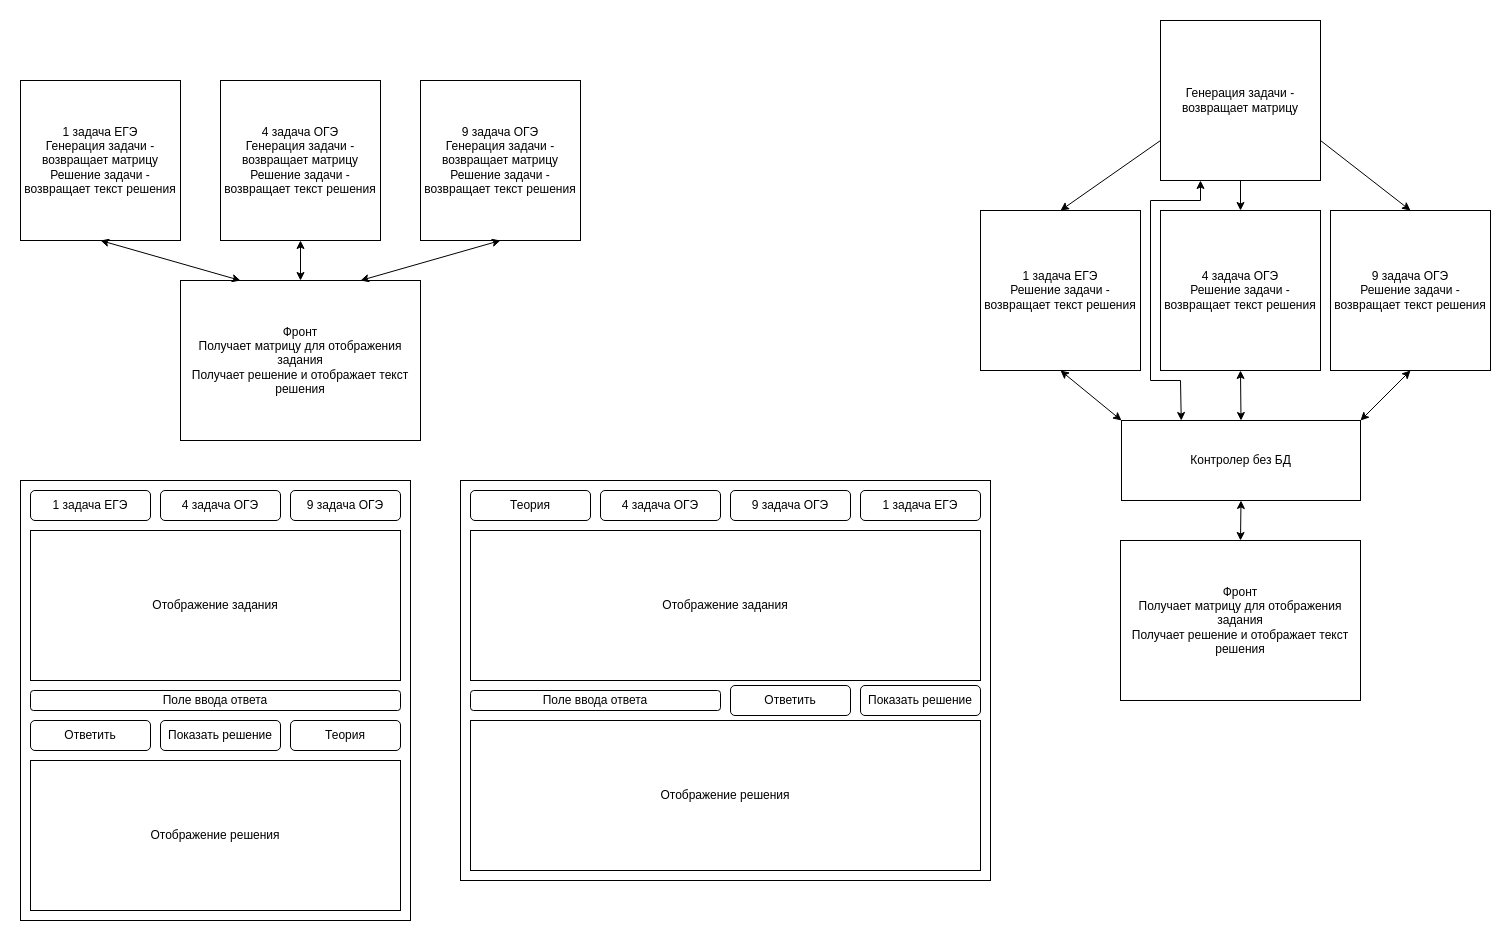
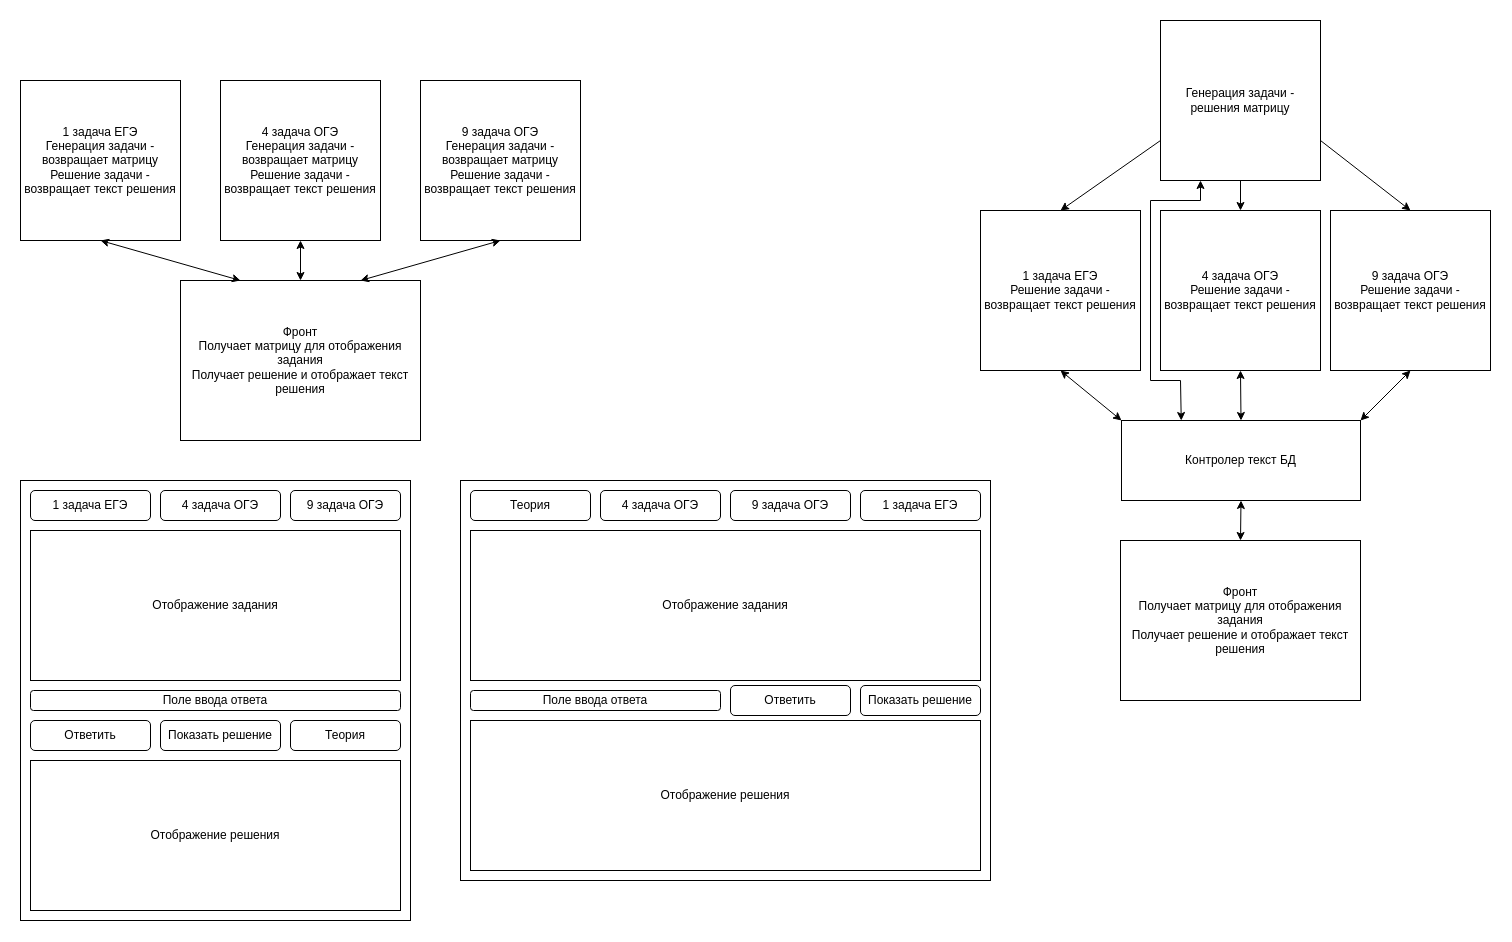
- <mxCell id="36" value="&lt;div&gt;Генерация задачи - возвращает матрицу&lt;/div&gt;" style="whiteSpace=wrap;html=1;aspect=fixed;" parent="1" vertex="1"><mxGeometry x="1160" y="20" width="160" height="160" as="geometry" /></mxCell>
+ <mxCell id="36" value="&lt;div&gt;Генерация задачи - решения матрицу&lt;/div&gt;" style="whiteSpace=wrap;html=1;aspect=fixed;" parent="1" vertex="1"><mxGeometry x="1160" y="20" width="160" height="160" as="geometry" /></mxCell>
- <mxCell id="41" value="Контролер без БД" style="rounded=0;whiteSpace=wrap;html=1;" parent="1" vertex="1"><mxGeometry x="1121" y="420" width="239" height="80" as="geometry" /></mxCell>
+ <mxCell id="41" value="Контролер текст БД" style="rounded=0;whiteSpace=wrap;html=1;" parent="1" vertex="1"><mxGeometry x="1121" y="420" width="239" height="80" as="geometry" /></mxCell>
